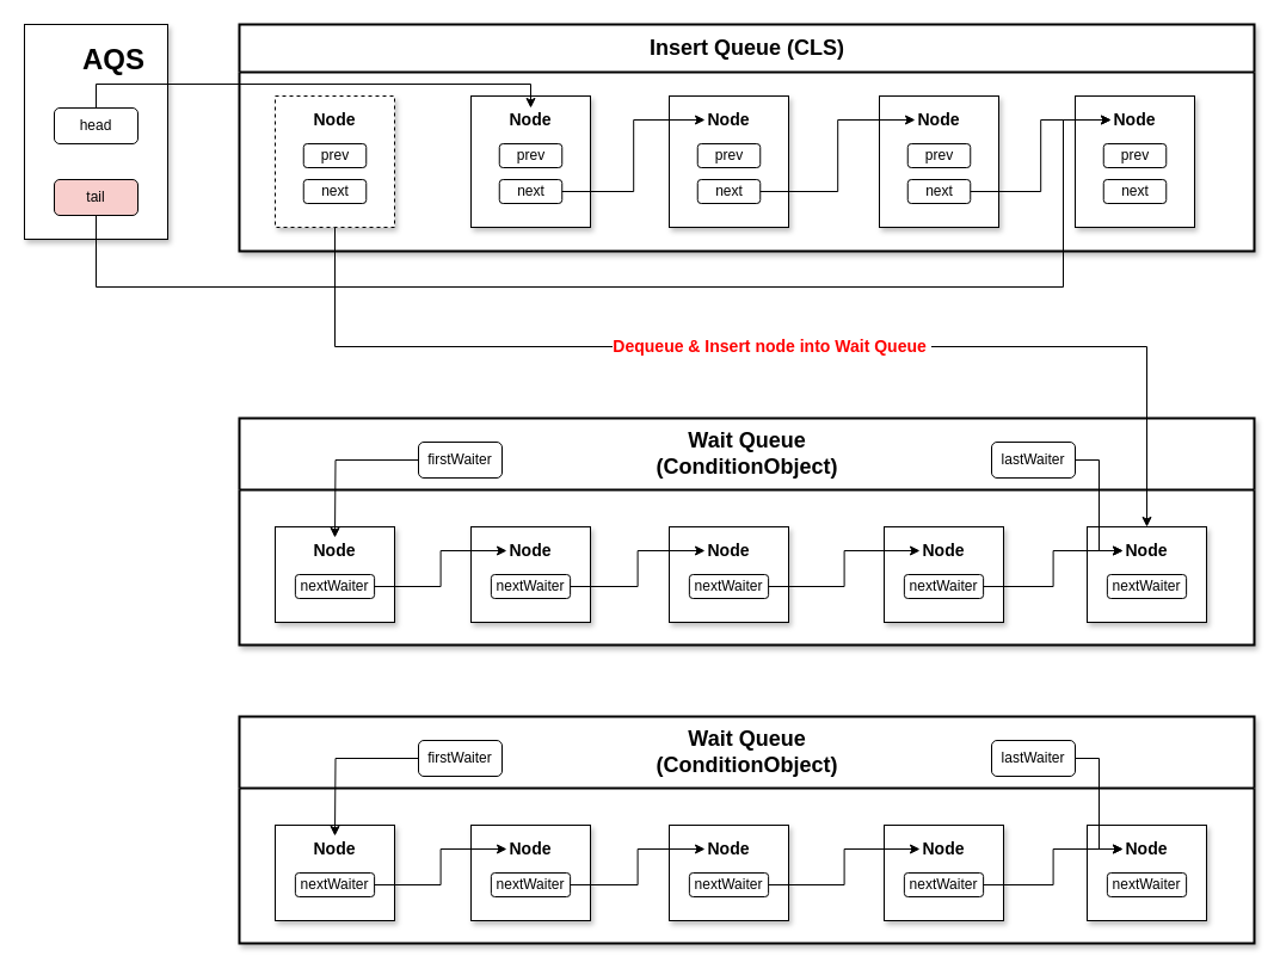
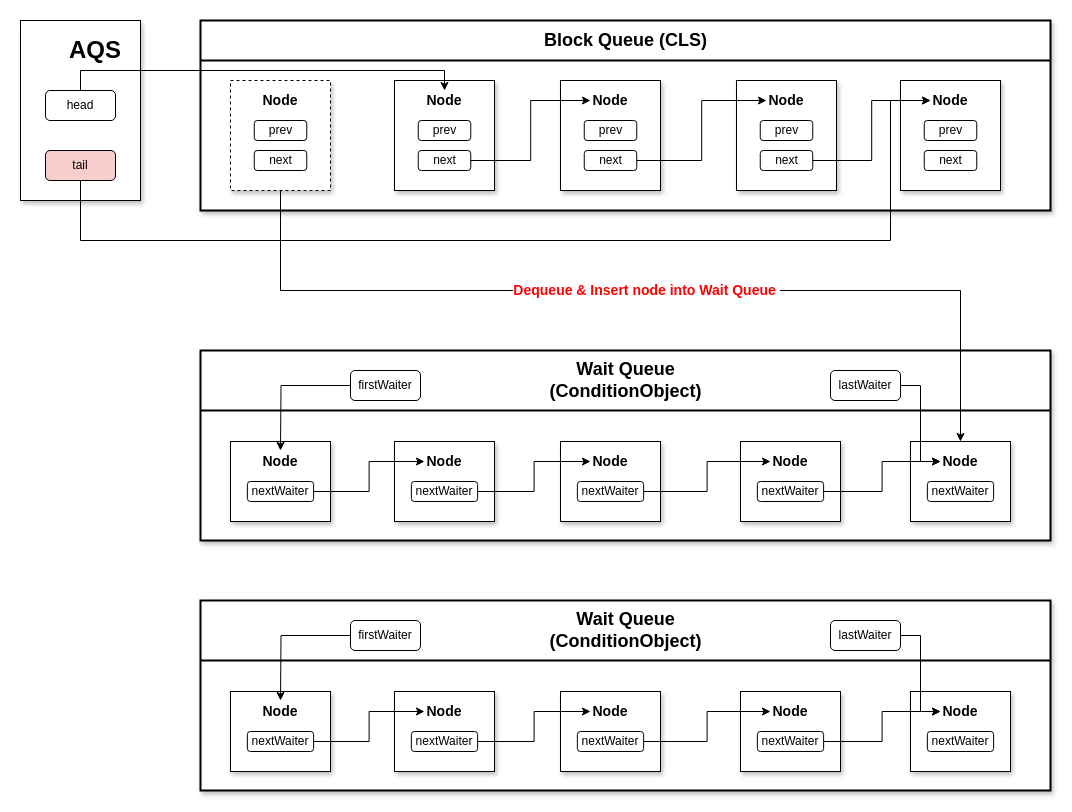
- <mxCell id="6" value="&lt;b style=&quot;font-size: 18px&quot;&gt;Insert Queue (CLS)&lt;/b&gt;" style="swimlane;html=1;startSize=40;fontStyle=0;collapsible=0;horizontal=1;swimlaneLine=1;strokeWidth=2;swimlaneFillColor=#ffffff;shadow=1;" parent="1" vertex="1"><mxGeometry x="200" y="20" width="850" height="190" as="geometry" /></mxCell>
+ <mxCell id="6" value="&lt;b style=&quot;font-size: 18px&quot;&gt;Block Queue (CLS)&lt;/b&gt;" style="swimlane;html=1;startSize=40;fontStyle=0;collapsible=0;horizontal=1;swimlaneLine=1;strokeWidth=2;swimlaneFillColor=#ffffff;shadow=1;" parent="1" vertex="1"><mxGeometry x="200" y="20" width="850" height="190" as="geometry" /></mxCell>
